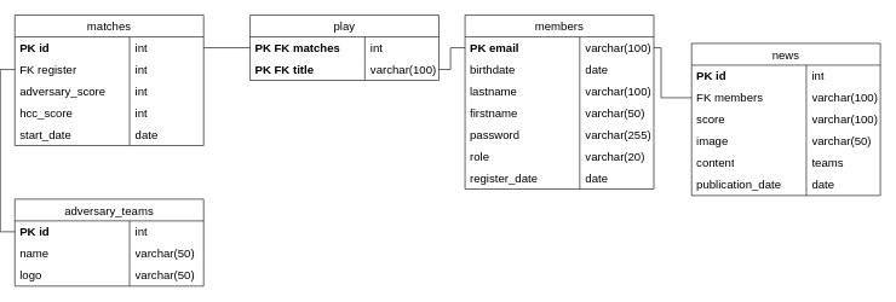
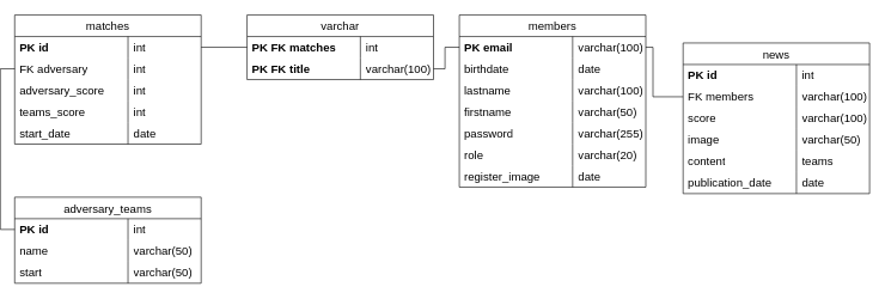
- <mxCell id="44" value="play" style="shape=table;startSize=30;container=1;collapsible=0;childLayout=tableLayout;fixedRows=1;rowLines=0;fontStyle=0;strokeColor=default;fontSize=16;" vertex="1" parent="1"><mxGeometry x="344" y="20" width="260" height="90" as="geometry" /></mxCell>
+ <mxCell id="44" value="varchar" style="shape=table;startSize=30;container=1;collapsible=0;childLayout=tableLayout;fixedRows=1;rowLines=0;fontStyle=0;strokeColor=default;fontSize=16;" vertex="1" parent="1"><mxGeometry x="344" y="20" width="260" height="90" as="geometry" /></mxCell>
- <mxCell id="57" value="FK register" style="shape=partialRectangle;html=1;whiteSpace=wrap;connectable=0;fillColor=none;top=0;left=0;bottom=0;right=0;overflow=hidden;strokeColor=inherit;fontSize=16;align=left;spacingLeft=5;" vertex="1" parent="56"><mxGeometry width="158" height="30" as="geometry"><mxRectangle width="158" height="30" as="alternateBounds" /></mxGeometry></mxCell>
+ <mxCell id="57" value="FK adversary" style="shape=partialRectangle;html=1;whiteSpace=wrap;connectable=0;fillColor=none;top=0;left=0;bottom=0;right=0;overflow=hidden;strokeColor=inherit;fontSize=16;align=left;spacingLeft=5;" vertex="1" parent="56"><mxGeometry width="158" height="30" as="geometry"><mxRectangle width="158" height="30" as="alternateBounds" /></mxGeometry></mxCell>
- <mxCell id="63" value="hcc_score" style="shape=partialRectangle;html=1;whiteSpace=wrap;connectable=0;fillColor=none;top=0;left=0;bottom=0;right=0;overflow=hidden;pointerEvents=1;strokeColor=inherit;fontSize=16;align=left;spacingLeft=5;" vertex="1" parent="62"><mxGeometry width="158" height="30" as="geometry"><mxRectangle width="158" height="30" as="alternateBounds" /></mxGeometry></mxCell>
+ <mxCell id="63" value="teams_score" style="shape=partialRectangle;html=1;whiteSpace=wrap;connectable=0;fillColor=none;top=0;left=0;bottom=0;right=0;overflow=hidden;pointerEvents=1;strokeColor=inherit;fontSize=16;align=left;spacingLeft=5;" vertex="1" parent="62"><mxGeometry width="158" height="30" as="geometry"><mxRectangle width="158" height="30" as="alternateBounds" /></mxGeometry></mxCell>
- <mxCell id="22" value="register_date" style="shape=partialRectangle;html=1;whiteSpace=wrap;connectable=0;fillColor=none;top=0;left=0;bottom=0;right=0;overflow=hidden;strokeColor=inherit;fontSize=16;align=left;spacingLeft=5;" parent="21" vertex="1"><mxGeometry width="158" height="30" as="geometry"><mxRectangle width="158" height="30" as="alternateBounds" /></mxGeometry></mxCell>
+ <mxCell id="22" value="register_image" style="shape=partialRectangle;html=1;whiteSpace=wrap;connectable=0;fillColor=none;top=0;left=0;bottom=0;right=0;overflow=hidden;strokeColor=inherit;fontSize=16;align=left;spacingLeft=5;" parent="21" vertex="1"><mxGeometry width="158" height="30" as="geometry"><mxRectangle width="158" height="30" as="alternateBounds" /></mxGeometry></mxCell>
- <mxCell id="77" value="logo" style="shape=partialRectangle;html=1;whiteSpace=wrap;connectable=0;fillColor=none;top=0;left=0;bottom=0;right=0;overflow=hidden;strokeColor=inherit;fontSize=16;align=left;spacingLeft=5;" vertex="1" parent="76"><mxGeometry width="158" height="30" as="geometry"><mxRectangle width="158" height="30" as="alternateBounds" /></mxGeometry></mxCell>
+ <mxCell id="77" value="start" style="shape=partialRectangle;html=1;whiteSpace=wrap;connectable=0;fillColor=none;top=0;left=0;bottom=0;right=0;overflow=hidden;strokeColor=inherit;fontSize=16;align=left;spacingLeft=5;" vertex="1" parent="76"><mxGeometry width="158" height="30" as="geometry"><mxRectangle width="158" height="30" as="alternateBounds" /></mxGeometry></mxCell>
